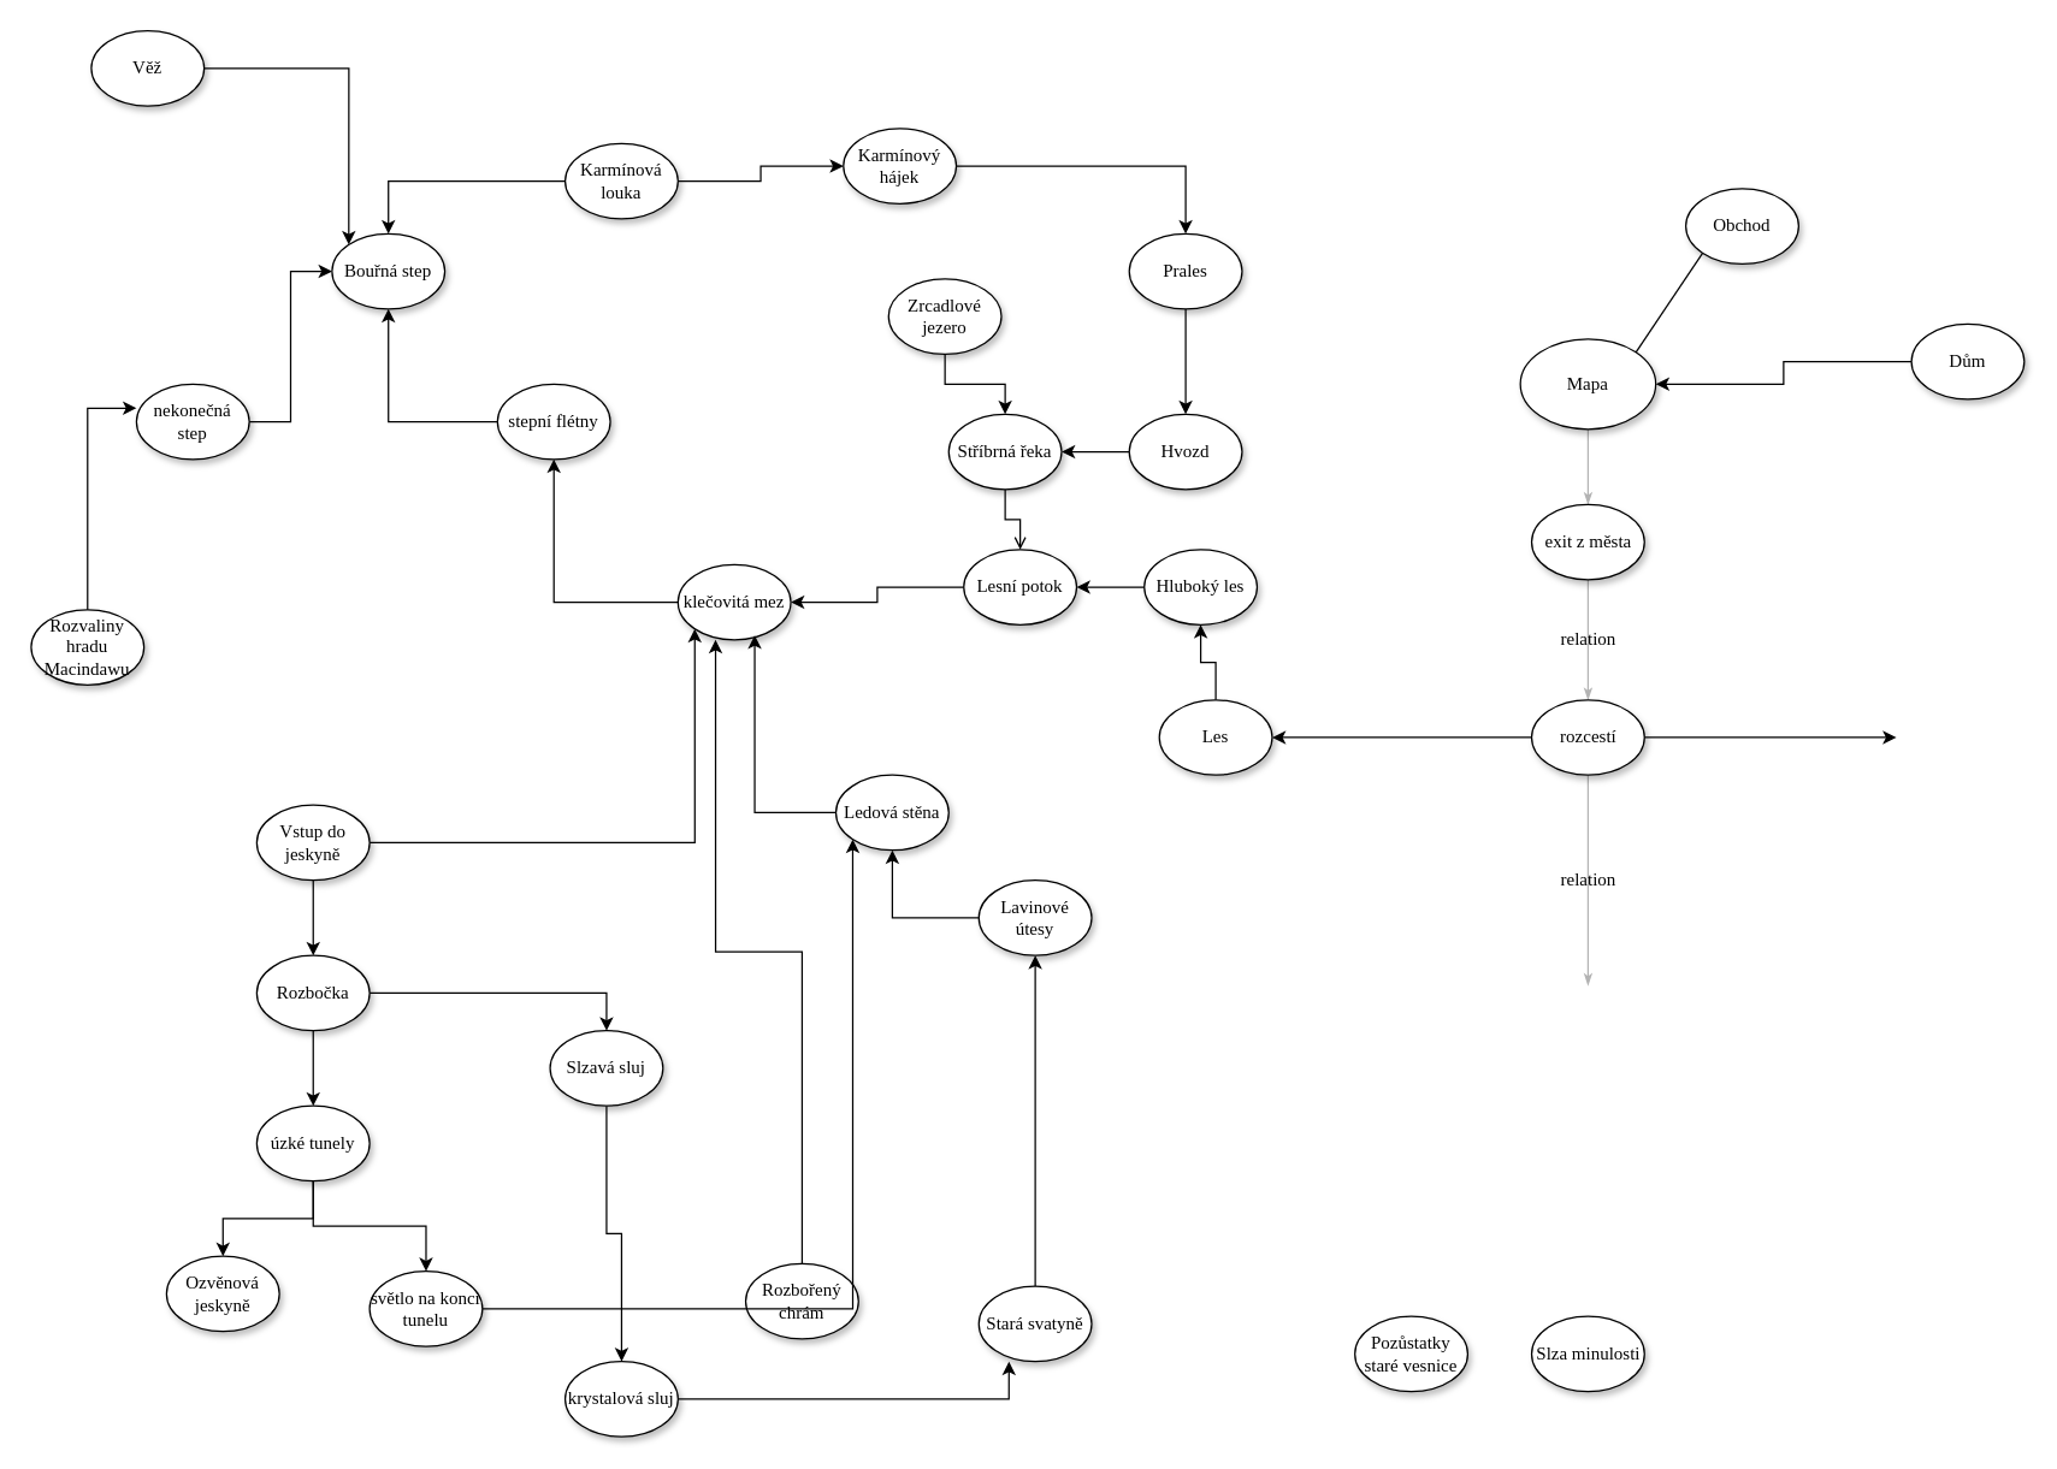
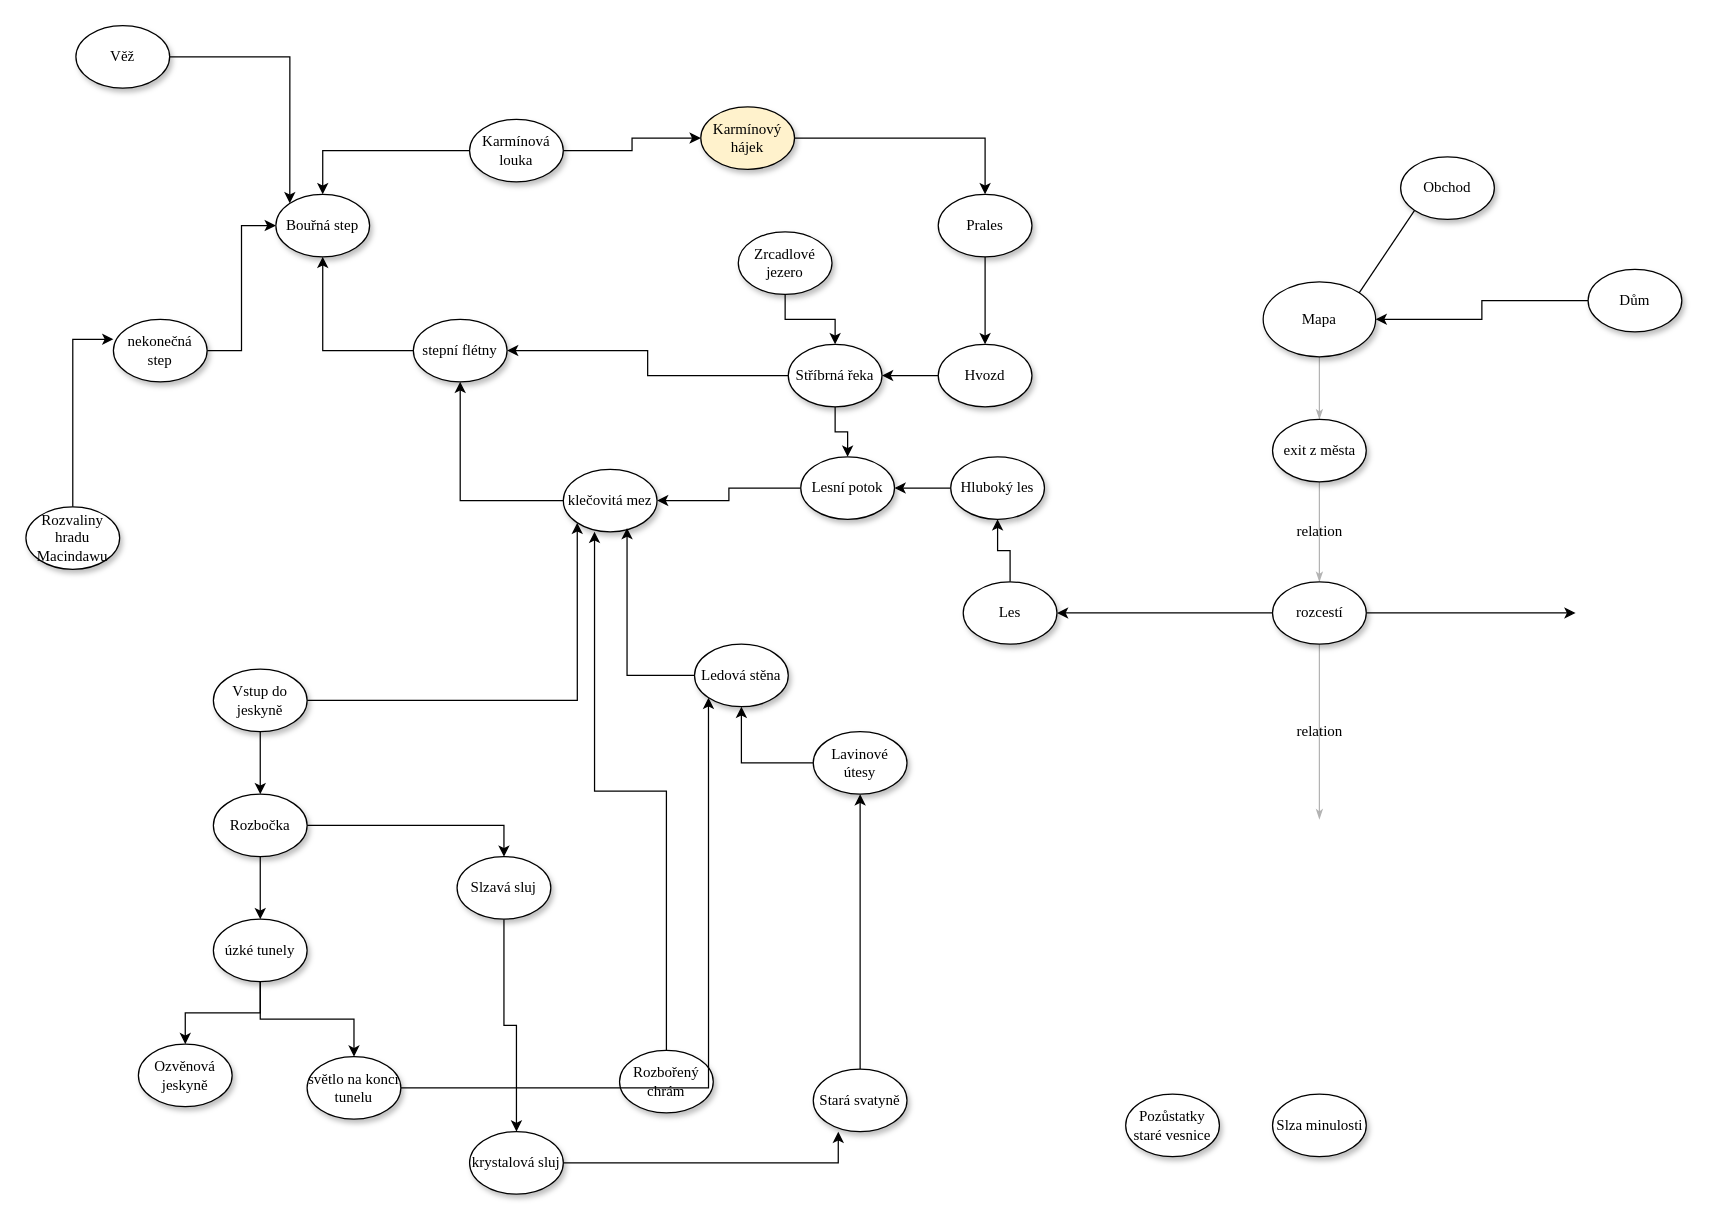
- <mxCell id="46" value="Karmínový hájek" style="ellipse;whiteSpace=wrap;html=1;rounded=0;shadow=1;comic=0;labelBackgroundColor=none;strokeWidth=1;fontFamily=Verdana;fontSize=12;align=center;" vertex="1" parent="1"><mxGeometry y="85" width="75" height="50" as="geometry" x="560" /></mxCell>
+ <mxCell id="46" value="Karmínový hájek" style="ellipse;whiteSpace=wrap;html=1;rounded=0;shadow=1;comic=0;labelBackgroundColor=none;strokeWidth=1;fontFamily=Verdana;fontSize=12;align=center;fillColor=#fff2cc;" vertex="1" parent="1"><mxGeometry y="85" width="75" height="50" as="geometry" x="560" /></mxCell>
+ <mxCell id="37" style="edgeStyle=orthogonalEdgeStyle;rounded=0;orthogonalLoop=1;jettySize=auto;html=1;entryX=1;entryY=0.5;entryDx=0;entryDy=0;" edge="1" parent="1" source="38" target="24"><mxGeometry relative="1" as="geometry" /></mxCell>
- <mxCell id="36" style="edgeStyle=orthogonalEdgeStyle;rounded=0;orthogonalLoop=1;jettySize=auto;html=1;entryX=0.5;entryY=0;entryDx=0;entryDy=0;endArrow=open;" edge="1" parent="1" source="38" target="19"><mxGeometry relative="1" as="geometry" /></mxCell>
+ <mxCell id="36" style="edgeStyle=orthogonalEdgeStyle;rounded=0;orthogonalLoop=1;jettySize=auto;html=1;entryX=0.5;entryY=0;entryDx=0;entryDy=0;" edge="1" parent="1" source="38" target="19"><mxGeometry relative="1" as="geometry" /></mxCell>
